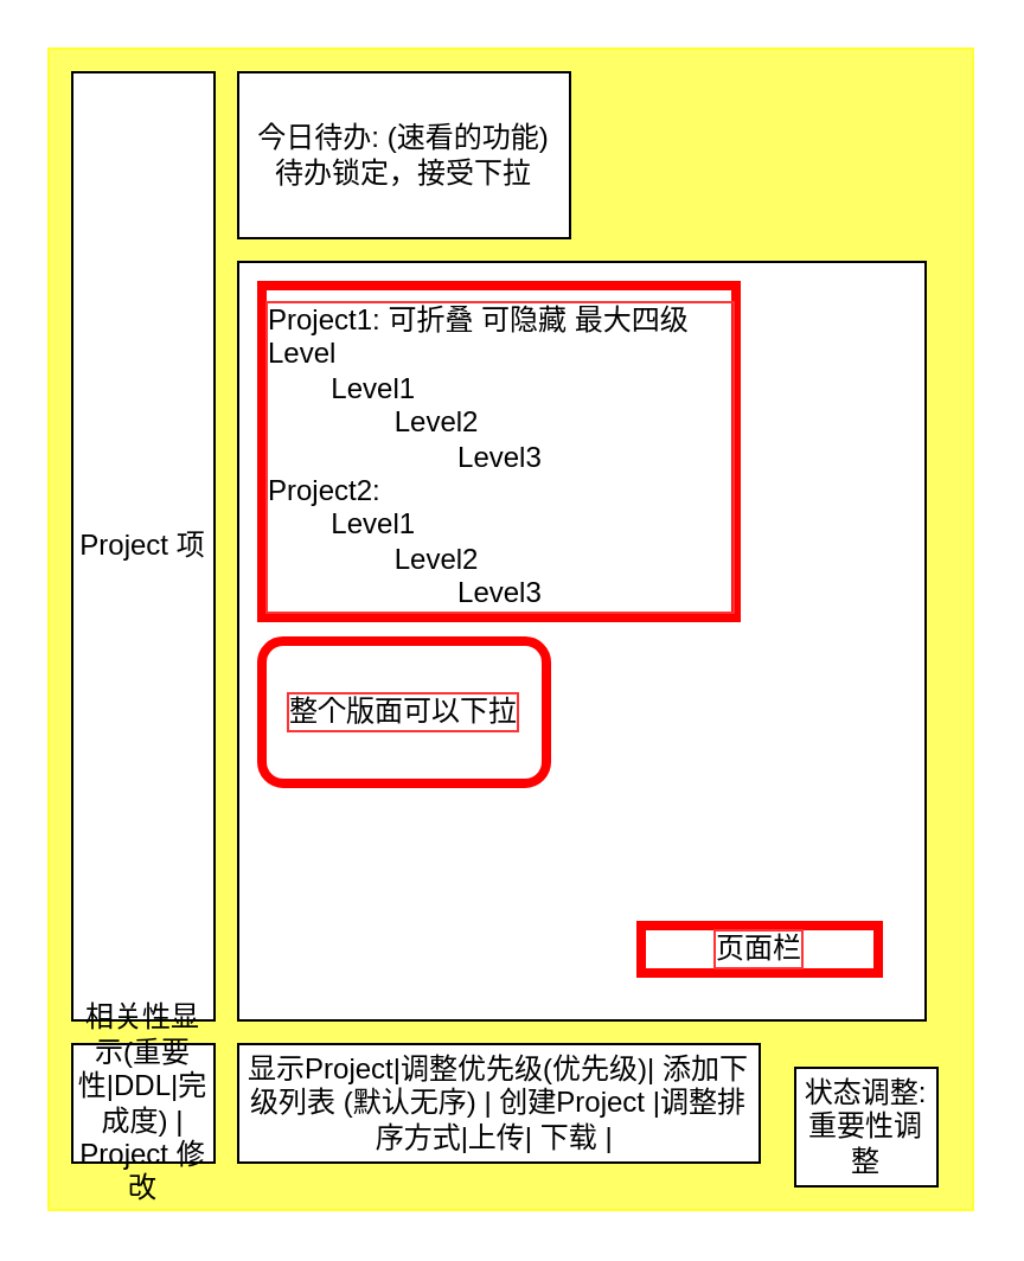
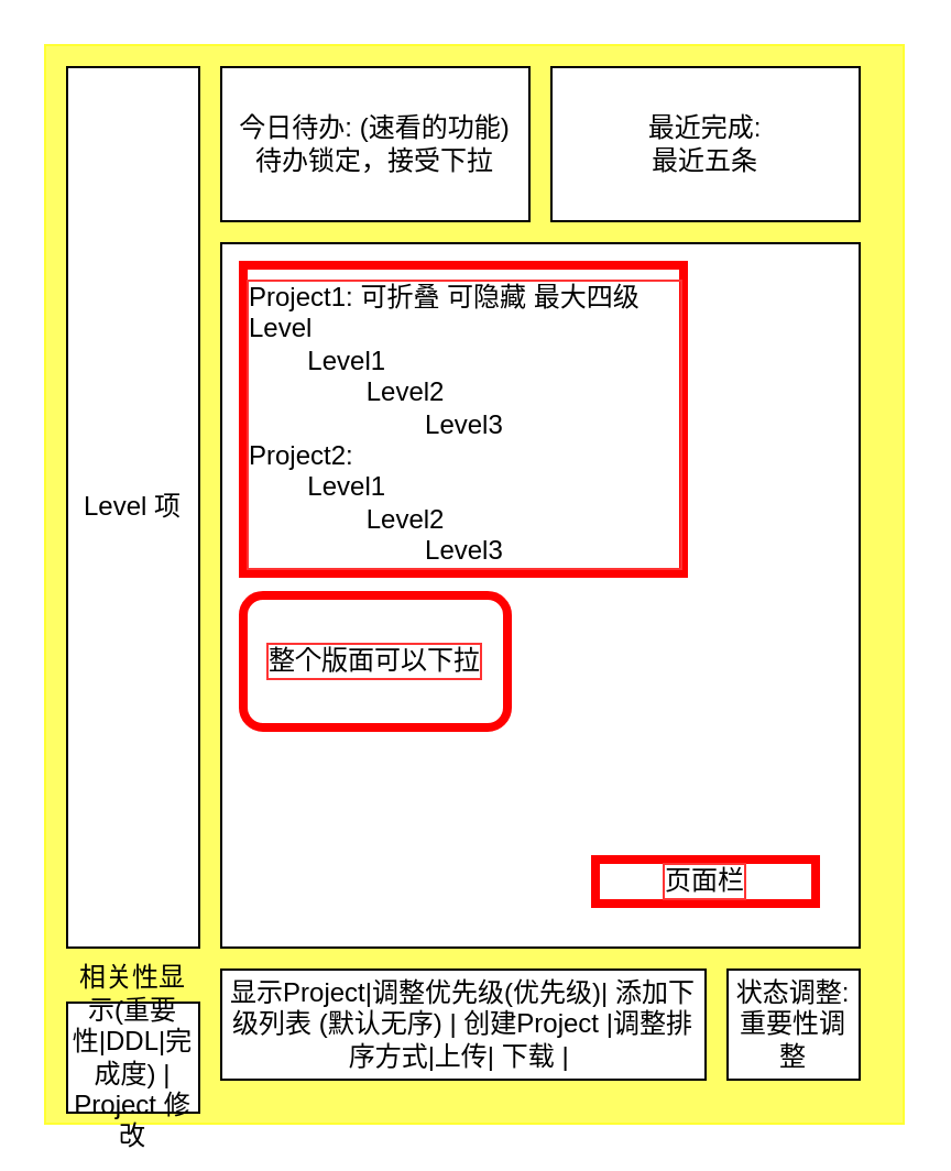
+ <mxCell id="9" value="最近完成:&lt;br&gt;最近五条" style="rounded=0;whiteSpace=wrap;html=1;fillColor=#FFFFFF;fontColor=#000000;" parent="1" vertex="1"><mxGeometry x="250" y="30" width="140" height="70" as="geometry" /></mxCell>
- <mxCell id="4" value="Project 项" style="rounded=0;whiteSpace=wrap;html=1;fillColor=#FFFFFF;fontColor=#000000;" parent="1" vertex="1"><mxGeometry x="30" y="30" width="60" height="400" as="geometry" /></mxCell>
+ <mxCell id="4" value="Level 项" style="rounded=0;whiteSpace=wrap;html=1;fillColor=#FFFFFF;fontColor=#000000;" parent="1" vertex="1"><mxGeometry x="30" y="30" width="60" height="400" as="geometry" /></mxCell>
- <mxCell id="6" value="&lt;font color=&quot;#000000&quot;&gt;相关性显示(重要性|DDL|完成度) | Project 修改&lt;/font&gt;" style="rounded=0;whiteSpace=wrap;html=1;fillColor=#FFFFFF;" parent="1" vertex="1"><mxGeometry x="30" y="440" width="60" height="50" as="geometry" /></mxCell>
+ <mxCell id="6" value="&lt;font color=&quot;#000000&quot;&gt;相关性显示(重要性|DDL|完成度) | Project 修改&lt;/font&gt;" style="rounded=0;whiteSpace=wrap;html=1;fillColor=#FFFFFF;" parent="1" vertex="1"><mxGeometry x="30" y="455" width="60" height="50" as="geometry" /></mxCell>
- <mxCell id="8" value="状态调整:&lt;br&gt;重要性调整" style="rounded=0;whiteSpace=wrap;html=1;fillColor=#FFFFFF;fontColor=#000000;" parent="1" vertex="1"><mxGeometry x="335" y="450" width="60" height="50" as="geometry" /></mxCell>
+ <mxCell id="8" value="状态调整:&lt;br&gt;重要性调整" style="rounded=0;whiteSpace=wrap;html=1;fillColor=#FFFFFF;fontColor=#000000;" parent="1" vertex="1"><mxGeometry x="330" y="440" width="60" height="50" as="geometry" /></mxCell>
